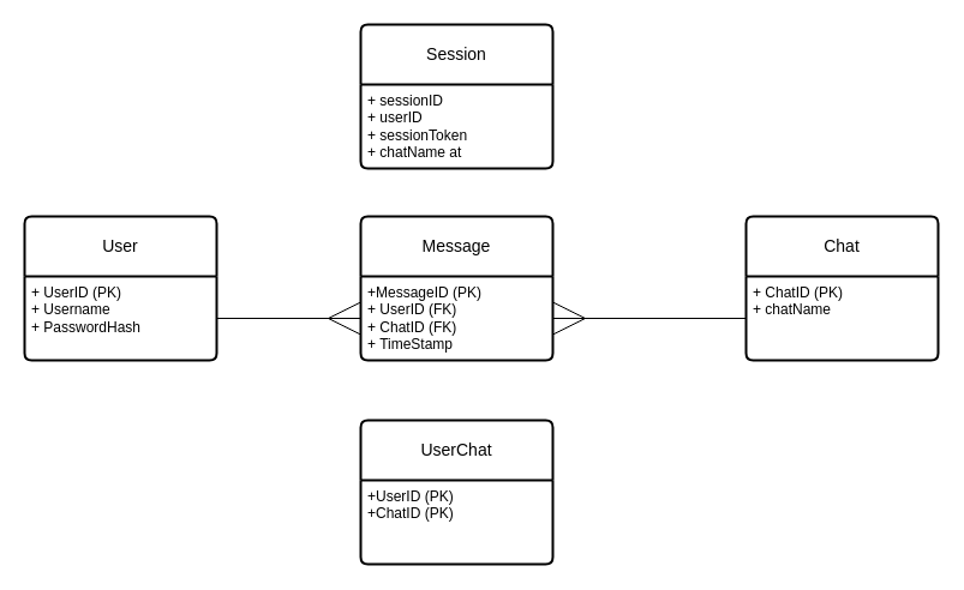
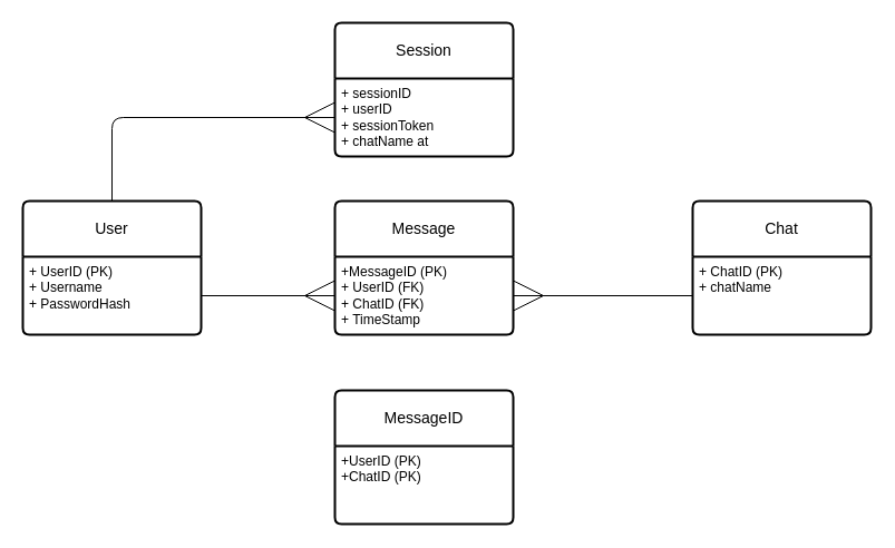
+ <mxCell id="2" style="edgeStyle=none;html=1;entryX=0;entryY=0.5;entryDx=0;entryDy=0;endArrow=ERmany;endFill=0;endSize=25;" edge="1" parent="1" source="3" target="14"><mxGeometry relative="1" as="geometry"><Array as="points"><mxPoint x="100" y="105" /></Array></mxGeometry></mxCell>
- <mxCell id="11" value="UserChat" style="swimlane;childLayout=stackLayout;horizontal=1;startSize=50;horizontalStack=0;rounded=1;fontSize=14;fontStyle=0;strokeWidth=2;resizeParent=0;resizeLast=1;shadow=0;dashed=0;align=center;arcSize=4;whiteSpace=wrap;html=1;" parent="1" vertex="1"><mxGeometry x="300" y="350" width="160" height="120" as="geometry" /></mxCell>
+ <mxCell id="11" value="MessageID" style="swimlane;childLayout=stackLayout;horizontal=1;startSize=50;horizontalStack=0;rounded=1;fontSize=14;fontStyle=0;strokeWidth=2;resizeParent=0;resizeLast=1;shadow=0;dashed=0;align=center;arcSize=4;whiteSpace=wrap;html=1;" parent="1" vertex="1"><mxGeometry x="300" y="350" width="160" height="120" as="geometry" /></mxCell>
